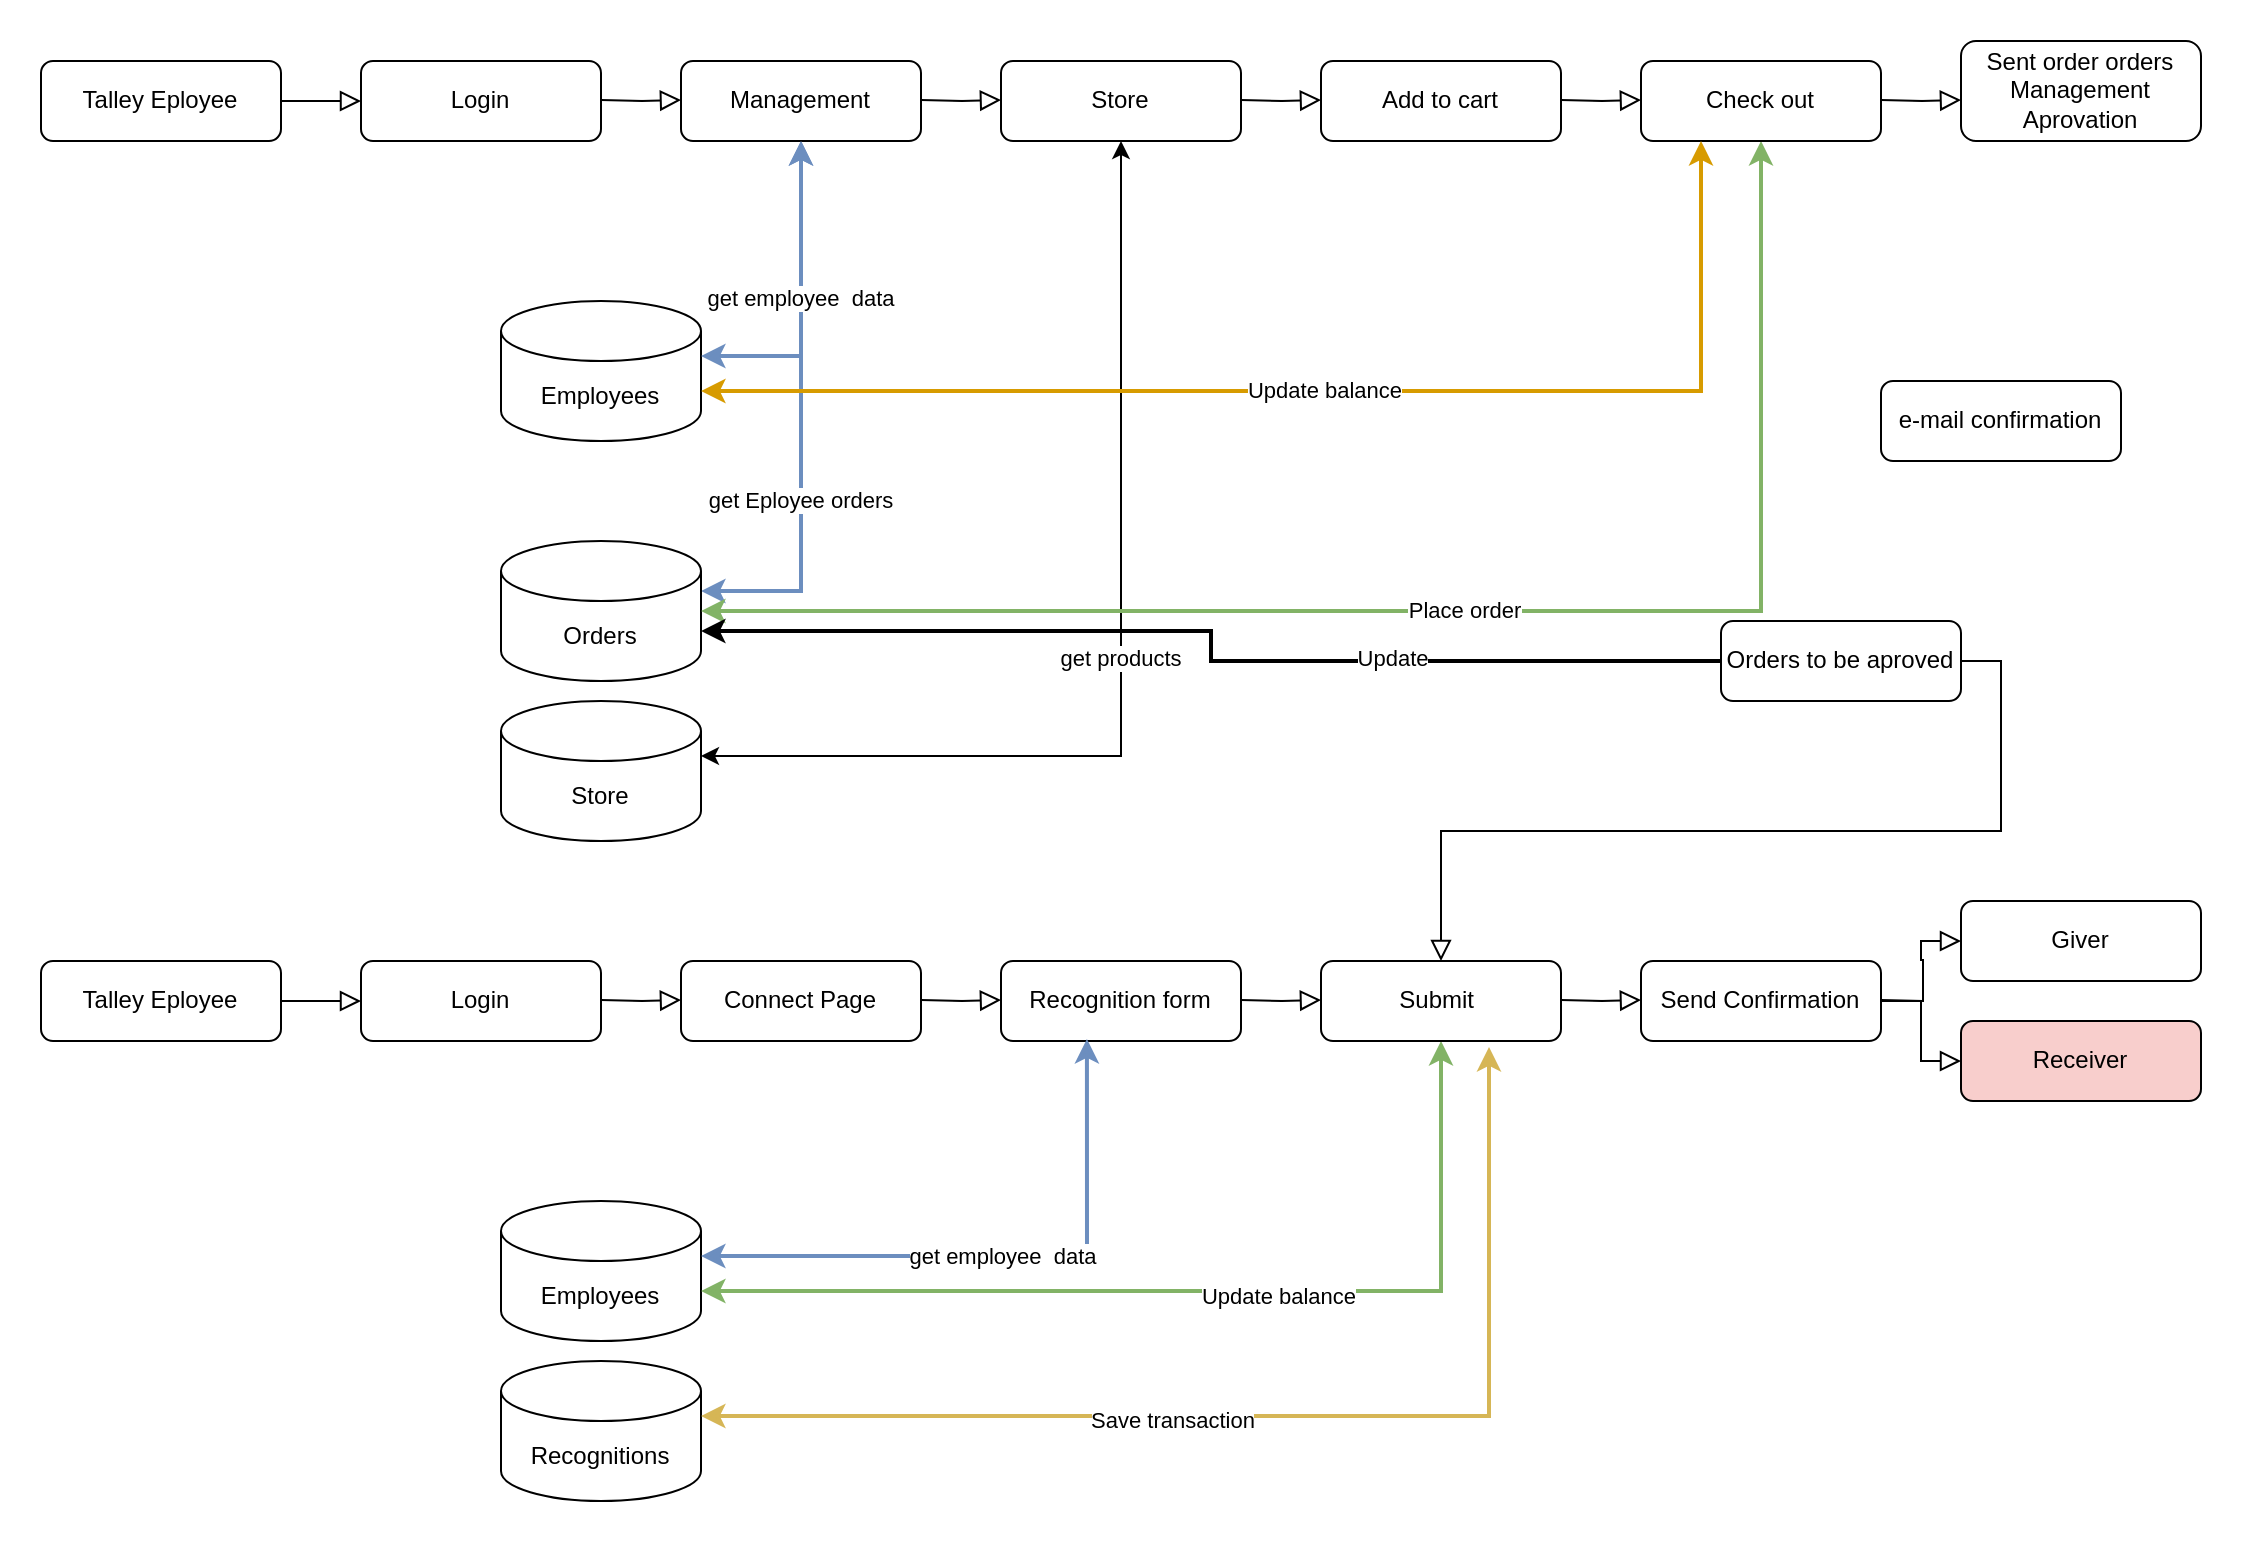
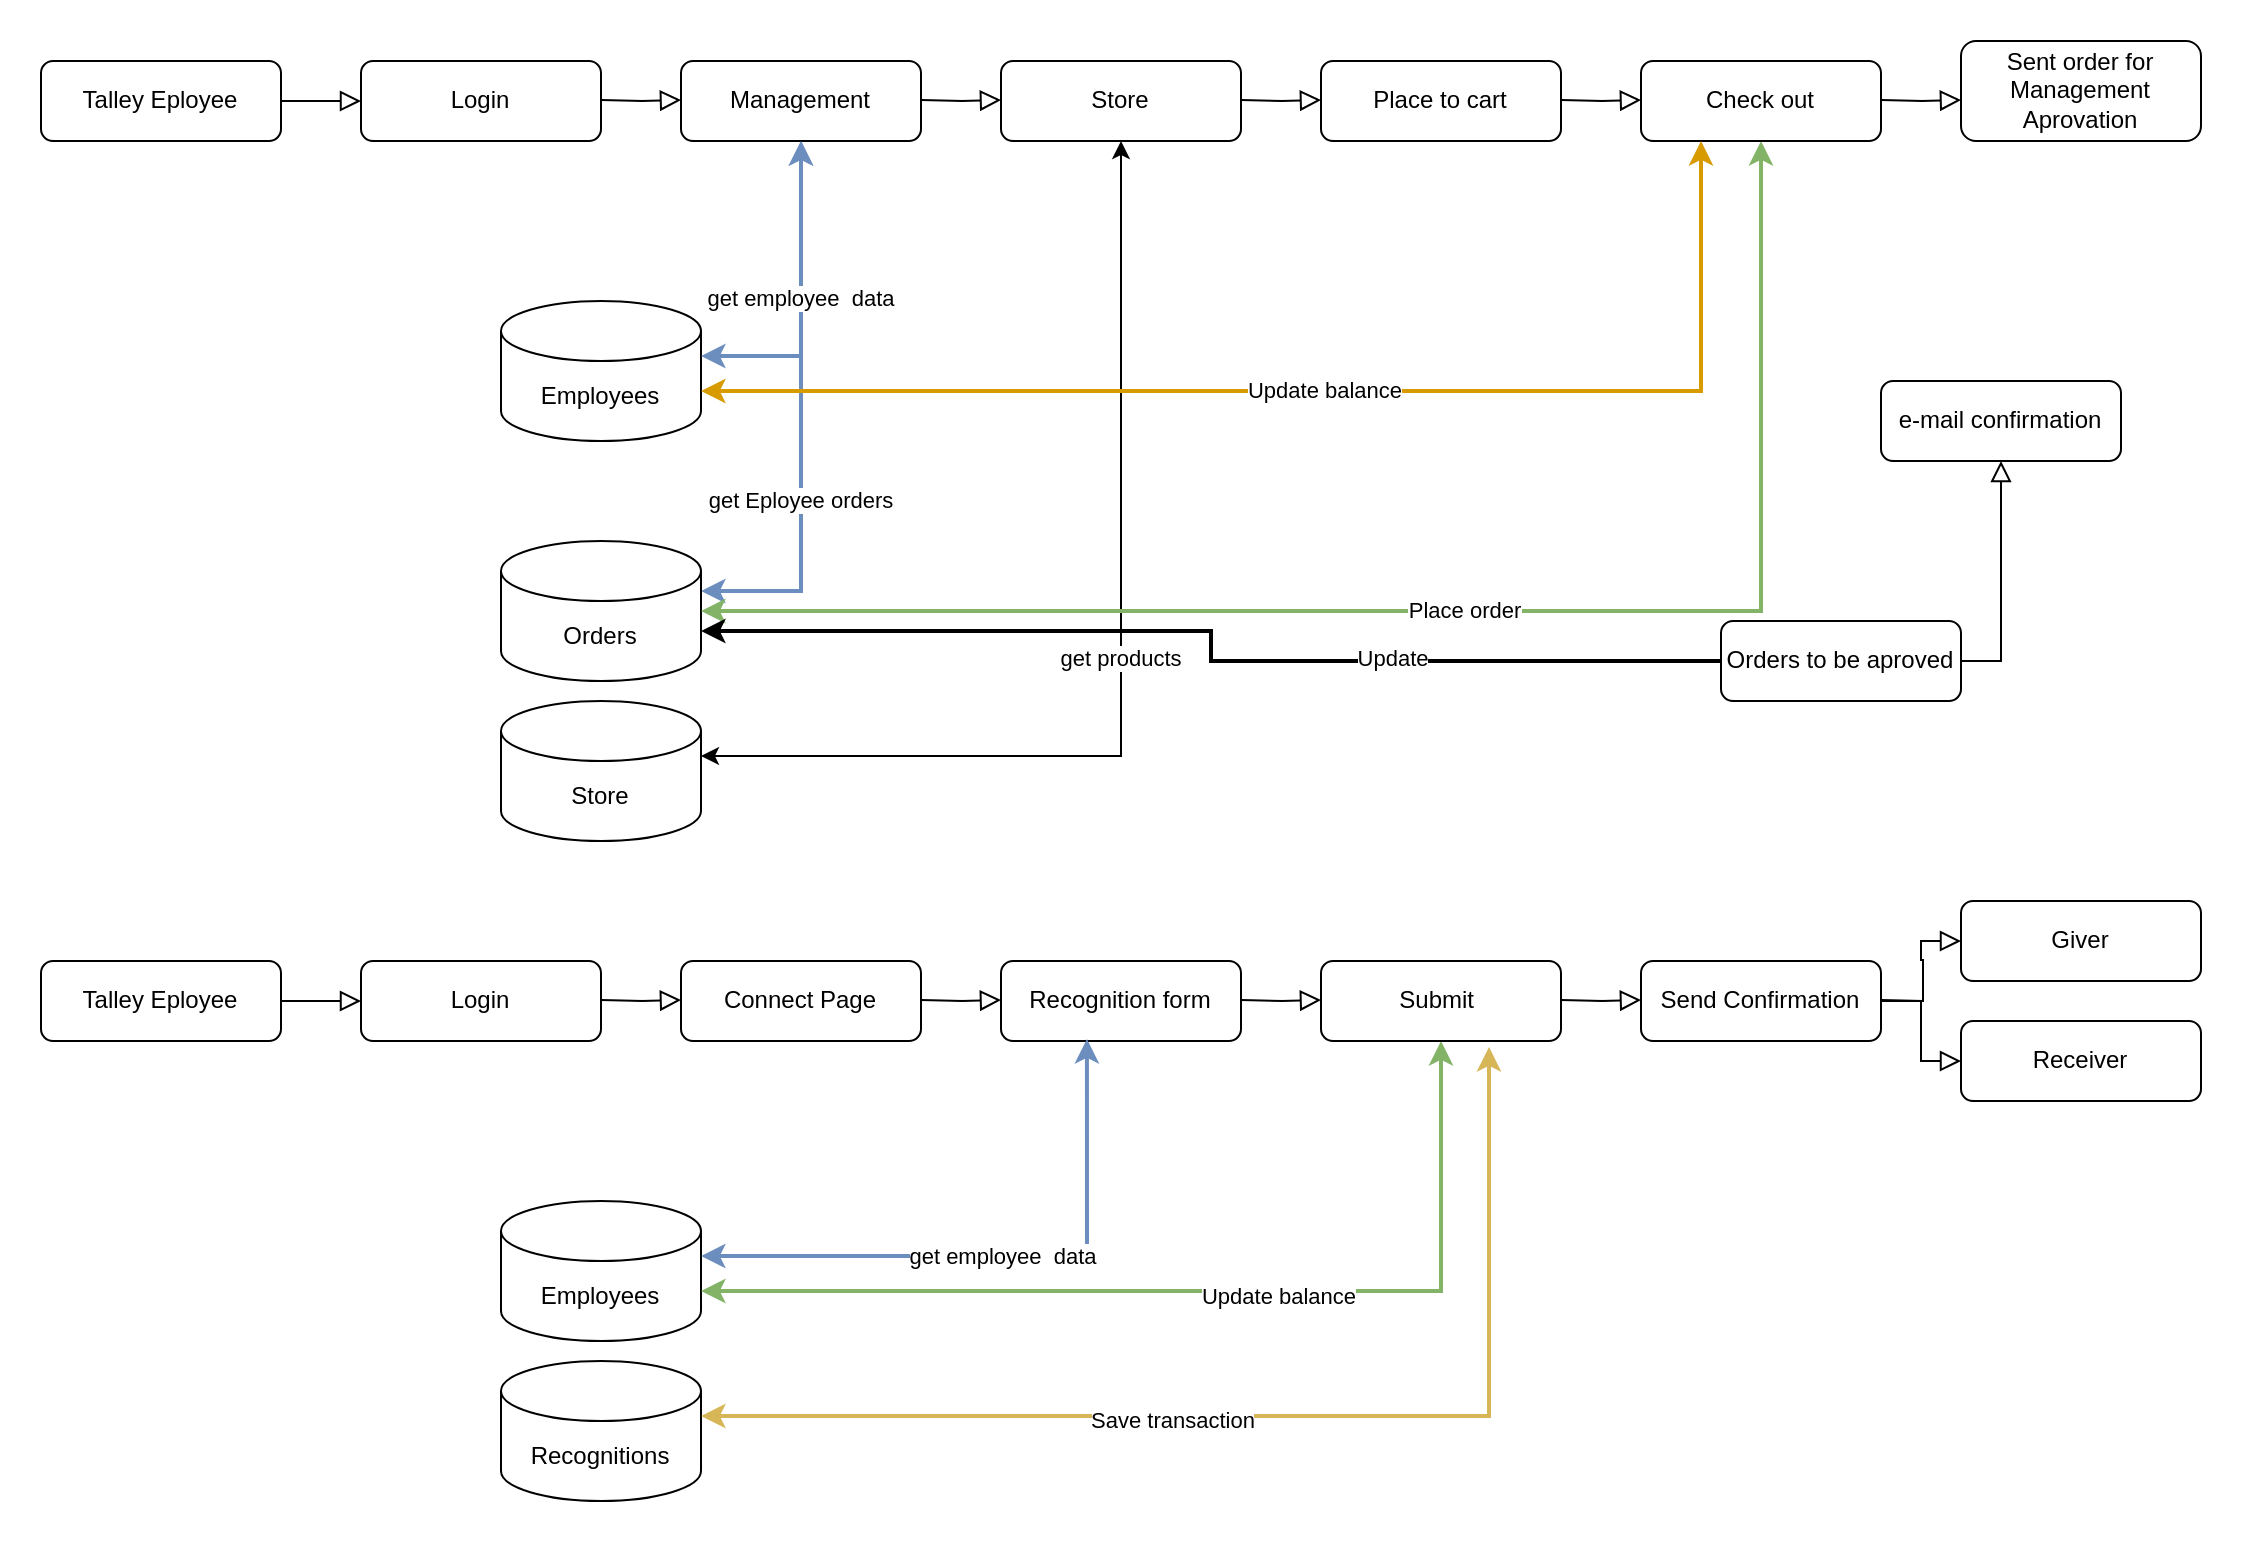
- <mxCell id="22" value="Sent order orders Management Aprovation" style="rounded=1;whiteSpace=wrap;html=1;fontSize=12;glass=0;strokeWidth=1;shadow=0;" vertex="1" parent="1"><mxGeometry x="980" y="20" width="120" height="50" as="geometry" /></mxCell>
+ <mxCell id="22" value="Sent order for Management Aprovation" style="rounded=1;whiteSpace=wrap;html=1;fontSize=12;glass=0;strokeWidth=1;shadow=0;" vertex="1" parent="1"><mxGeometry x="980" y="20" width="120" height="50" as="geometry" /></mxCell>
- <mxCell id="15" value="Add to cart" style="rounded=1;whiteSpace=wrap;html=1;fontSize=12;glass=0;strokeWidth=1;shadow=0;" vertex="1" parent="1"><mxGeometry x="660" y="30" width="120" height="40" as="geometry" /></mxCell>
+ <mxCell id="15" value="Place to cart" style="rounded=1;whiteSpace=wrap;html=1;fontSize=12;glass=0;strokeWidth=1;shadow=0;" vertex="1" parent="1"><mxGeometry x="660" y="30" width="120" height="40" as="geometry" /></mxCell>
- <mxCell id="26" value="" style="rounded=0;html=1;jettySize=auto;orthogonalLoop=1;fontSize=11;endArrow=block;endFill=0;endSize=8;strokeWidth=1;shadow=0;labelBackgroundColor=none;edgeStyle=orthogonalEdgeStyle;exitX=1;exitY=0.5;exitDx=0;exitDy=0;" edge="1" parent="1" source="24" target="42"><mxGeometry relative="1" as="geometry"><mxPoint x="970" y="325" as="sourcePoint" /><mxPoint x="1010" y="325" as="targetPoint" /></mxGeometry></mxCell>
+ <mxCell id="26" value="" style="rounded=0;html=1;jettySize=auto;orthogonalLoop=1;fontSize=11;endArrow=block;endFill=0;endSize=8;strokeWidth=1;shadow=0;labelBackgroundColor=none;edgeStyle=orthogonalEdgeStyle;entryX=0.5;entryY=1;entryDx=0;entryDy=0;exitX=1;exitY=0.5;exitDx=0;exitDy=0;" edge="1" parent="1" source="24" target="25"><mxGeometry relative="1" as="geometry"><mxPoint x="970" y="325" as="sourcePoint" /><mxPoint x="1010" y="325" as="targetPoint" /></mxGeometry></mxCell>
- <mxCell id="48" value="Receiver" style="rounded=1;whiteSpace=wrap;html=1;fontSize=12;glass=0;strokeWidth=1;shadow=0;fillColor=#f8cecc;" vertex="1" parent="1"><mxGeometry x="980" y="510" width="120" height="40" as="geometry" /></mxCell>
+ <mxCell id="48" value="Receiver" style="rounded=1;whiteSpace=wrap;html=1;fontSize=12;glass=0;strokeWidth=1;shadow=0;" vertex="1" parent="1"><mxGeometry x="980" y="510" width="120" height="40" as="geometry" /></mxCell>
